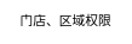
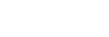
- <mxCell id="2" value="&lt;span style=&quot;font-size: 18px&quot;&gt;门店、区域权限&lt;/span&gt;" style="text;html=1;align=center;verticalAlign=middle;resizable=0;points=[];autosize=1;strokeColor=none;" vertex="1" parent="1"><mxGeometry x="20" y="20" width="140" height="20" as="geometry" /></mxCell>
